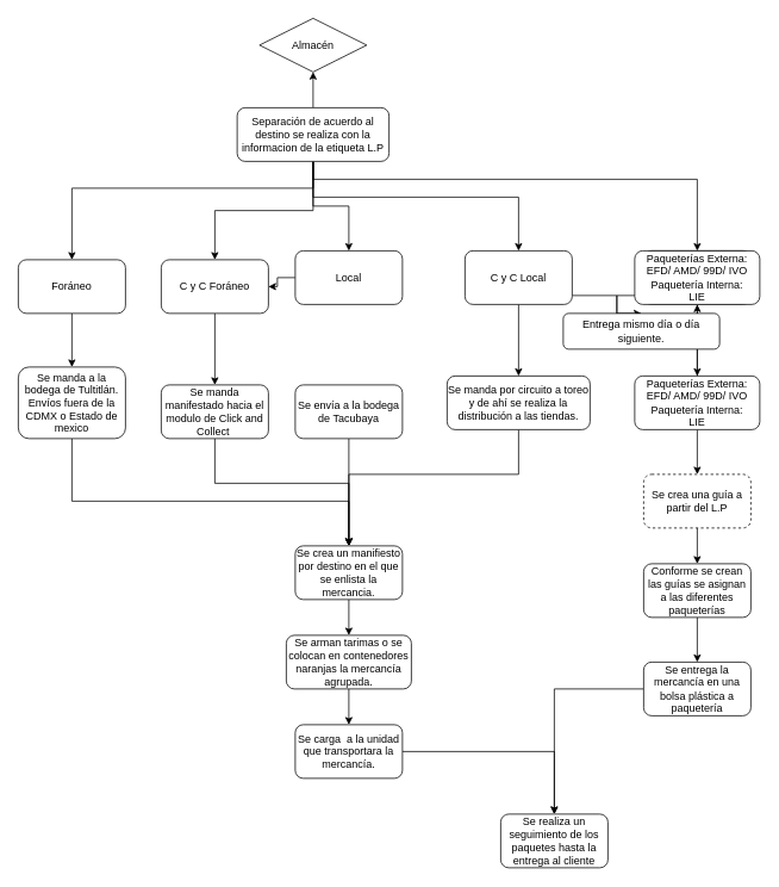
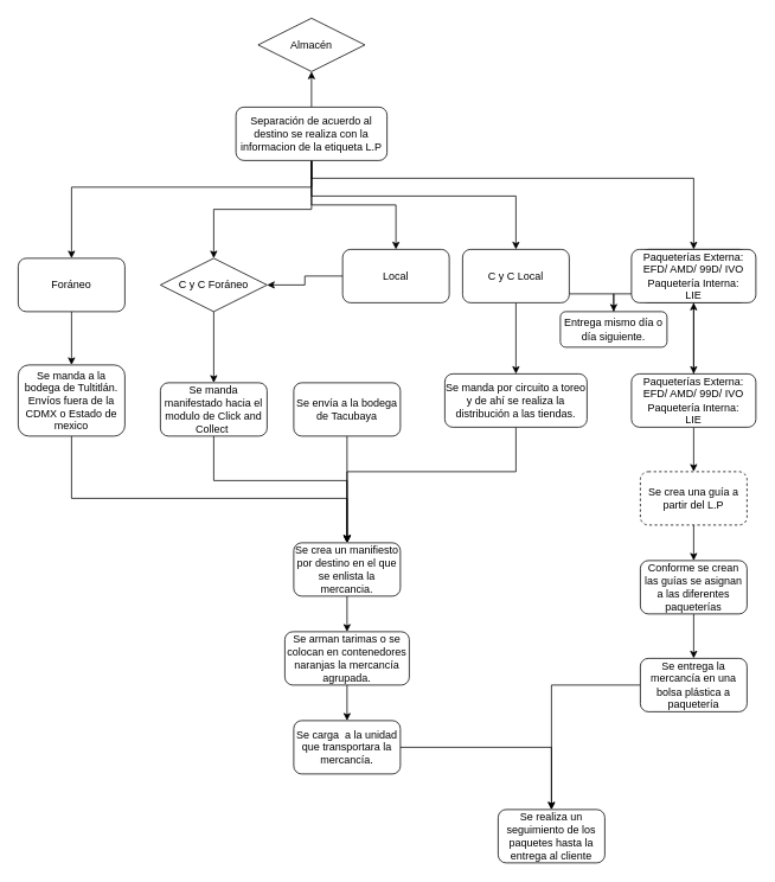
- <mxCell id="12" value="&lt;font style=&quot;vertical-align: inherit;&quot;&gt;&lt;font style=&quot;vertical-align: inherit;&quot;&gt;Local&lt;/font&gt;&lt;/font&gt;" style="rounded=1;whiteSpace=wrap;html=1;glass=0;strokeWidth=1;shadow=0;" vertex="1" parent="1"><mxGeometry x="330" y="280" width="120" height="60" as="geometry" /></mxCell>
+ <mxCell id="12" value="&lt;font style=&quot;vertical-align: inherit;&quot;&gt;&lt;font style=&quot;vertical-align: inherit;&quot;&gt;Local&lt;/font&gt;&lt;/font&gt;" style="rounded=1;whiteSpace=wrap;html=1;glass=0;strokeWidth=1;shadow=0;" vertex="1" parent="1"><mxGeometry x="385" y="280" width="120" height="60" as="geometry" /></mxCell>
- <mxCell id="30" value="&lt;font style=&quot;vertical-align: inherit;&quot;&gt;&lt;font style=&quot;vertical-align: inherit;&quot;&gt;C y C Foráneo&lt;/font&gt;&lt;/font&gt;" style="whiteSpace=wrap;html=1;rounded=1;glass=0;strokeWidth=1;shadow=0;" vertex="1" parent="1"><mxGeometry x="180" y="290" width="120" height="60" as="geometry" /></mxCell>
+ <mxCell id="30" value="&lt;font style=&quot;vertical-align: inherit;&quot;&gt;&lt;font style=&quot;vertical-align: inherit;&quot;&gt;C y C Foráneo&lt;/font&gt;&lt;/font&gt;" style="rhombus;whiteSpace=wrap;html=1;glass=0;strokeWidth=1;shadow=0;" vertex="1" parent="1"><mxGeometry x="180" y="290" width="120" height="60" as="geometry" /></mxCell>
- <mxCell id="35" value="Entrega mismo día o día siguiente." style="whiteSpace=wrap;html=1;rounded=1;glass=0;strokeWidth=1;shadow=0;" vertex="1" parent="1"><mxGeometry x="630" y="350" width="175" height="40" as="geometry" /></mxCell>
+ <mxCell id="35" value="Entrega mismo día o día siguiente." style="whiteSpace=wrap;html=1;rounded=1;glass=0;strokeWidth=1;shadow=0;" vertex="1" parent="1"><mxGeometry x="630" y="350" width="120" height="40" as="geometry" /></mxCell>
